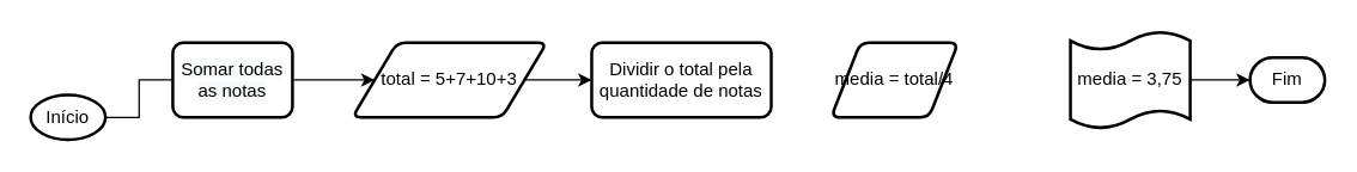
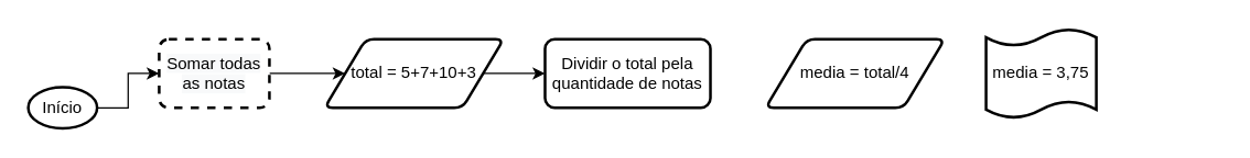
- <mxCell id="5" style="edgeStyle=orthogonalEdgeStyle;rounded=0;orthogonalLoop=1;jettySize=auto;html=1;endArrow=none;" parent="1" source="6" target="3" edge="1"><mxGeometry relative="1" as="geometry" /></mxCell>
+ <mxCell id="5" style="edgeStyle=orthogonalEdgeStyle;rounded=0;orthogonalLoop=1;jettySize=auto;html=1;" parent="1" source="6" target="3" edge="1"><mxGeometry relative="1" as="geometry" /></mxCell>
- <mxCell id="3" value="&lt;meta charset=&quot;utf-8&quot;&gt;&lt;span style=&quot;color: rgb(0, 0, 0); font-family: helvetica; font-size: 12px; font-style: normal; font-weight: 400; letter-spacing: normal; text-align: center; text-indent: 0px; text-transform: none; word-spacing: 0px; background-color: rgb(248, 249, 250); display: inline; float: none;&quot;&gt;Somar todas as notas&lt;/span&gt;" style="rounded=1;whiteSpace=wrap;html=1;absoluteArcSize=1;arcSize=14;strokeWidth=2;" parent="1" vertex="1"><mxGeometry x="115" y="28" width="80" height="50" as="geometry" /></mxCell>
+ <mxCell id="3" value="&lt;meta charset=&quot;utf-8&quot;&gt;&lt;span style=&quot;color: rgb(0, 0, 0); font-family: helvetica; font-size: 12px; font-style: normal; font-weight: 400; letter-spacing: normal; text-align: center; text-indent: 0px; text-transform: none; word-spacing: 0px; background-color: rgb(248, 249, 250); display: inline; float: none;&quot;&gt;Somar todas as notas&lt;/span&gt;" style="rounded=1;whiteSpace=wrap;html=1;absoluteArcSize=1;arcSize=14;strokeWidth=2;dashed=1;" parent="1" vertex="1"><mxGeometry x="115" y="28" width="80" height="50" as="geometry" /></mxCell>
- <mxCell id="9" value="media = total/4" style="shape=parallelogram;html=1;strokeWidth=2;perimeter=parallelogramPerimeter;whiteSpace=wrap;rounded=1;arcSize=12;size=0.23;" parent="1" vertex="1"><mxGeometry x="555" y="28" width="85" height="50" as="geometry" /></mxCell>
+ <mxCell id="9" value="media = total/4" style="shape=parallelogram;html=1;strokeWidth=2;perimeter=parallelogramPerimeter;whiteSpace=wrap;rounded=1;arcSize=12;size=0.23;" parent="1" vertex="1"><mxGeometry x="555" y="28" width="130" height="50" as="geometry" /></mxCell>
- <mxCell id="7" style="edgeStyle=orthogonalEdgeStyle;rounded=0;orthogonalLoop=1;jettySize=auto;html=1;" parent="1" source="8" target="10" edge="1"><mxGeometry relative="1" as="geometry" /></mxCell>
- <mxCell id="10" value="Fim" style="strokeWidth=2;html=1;shape=mxgraph.flowchart.terminator;whiteSpace=wrap;" parent="1" vertex="1"><mxGeometry x="835" y="38" width="50" height="30" as="geometry" /></mxCell>
